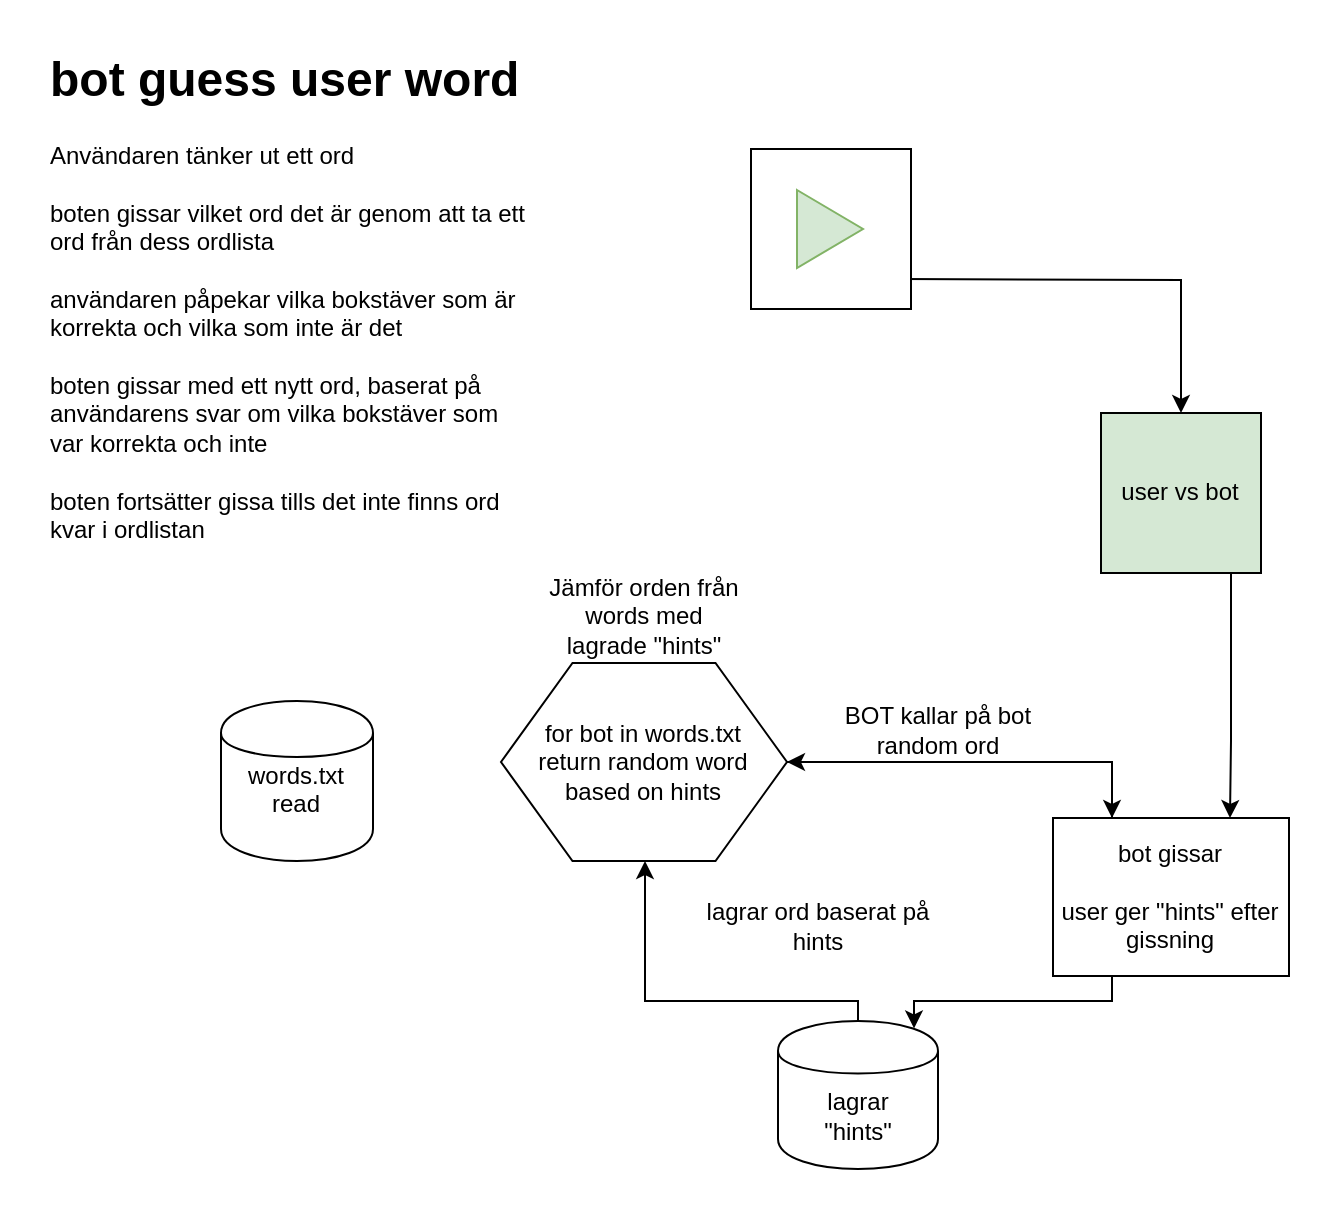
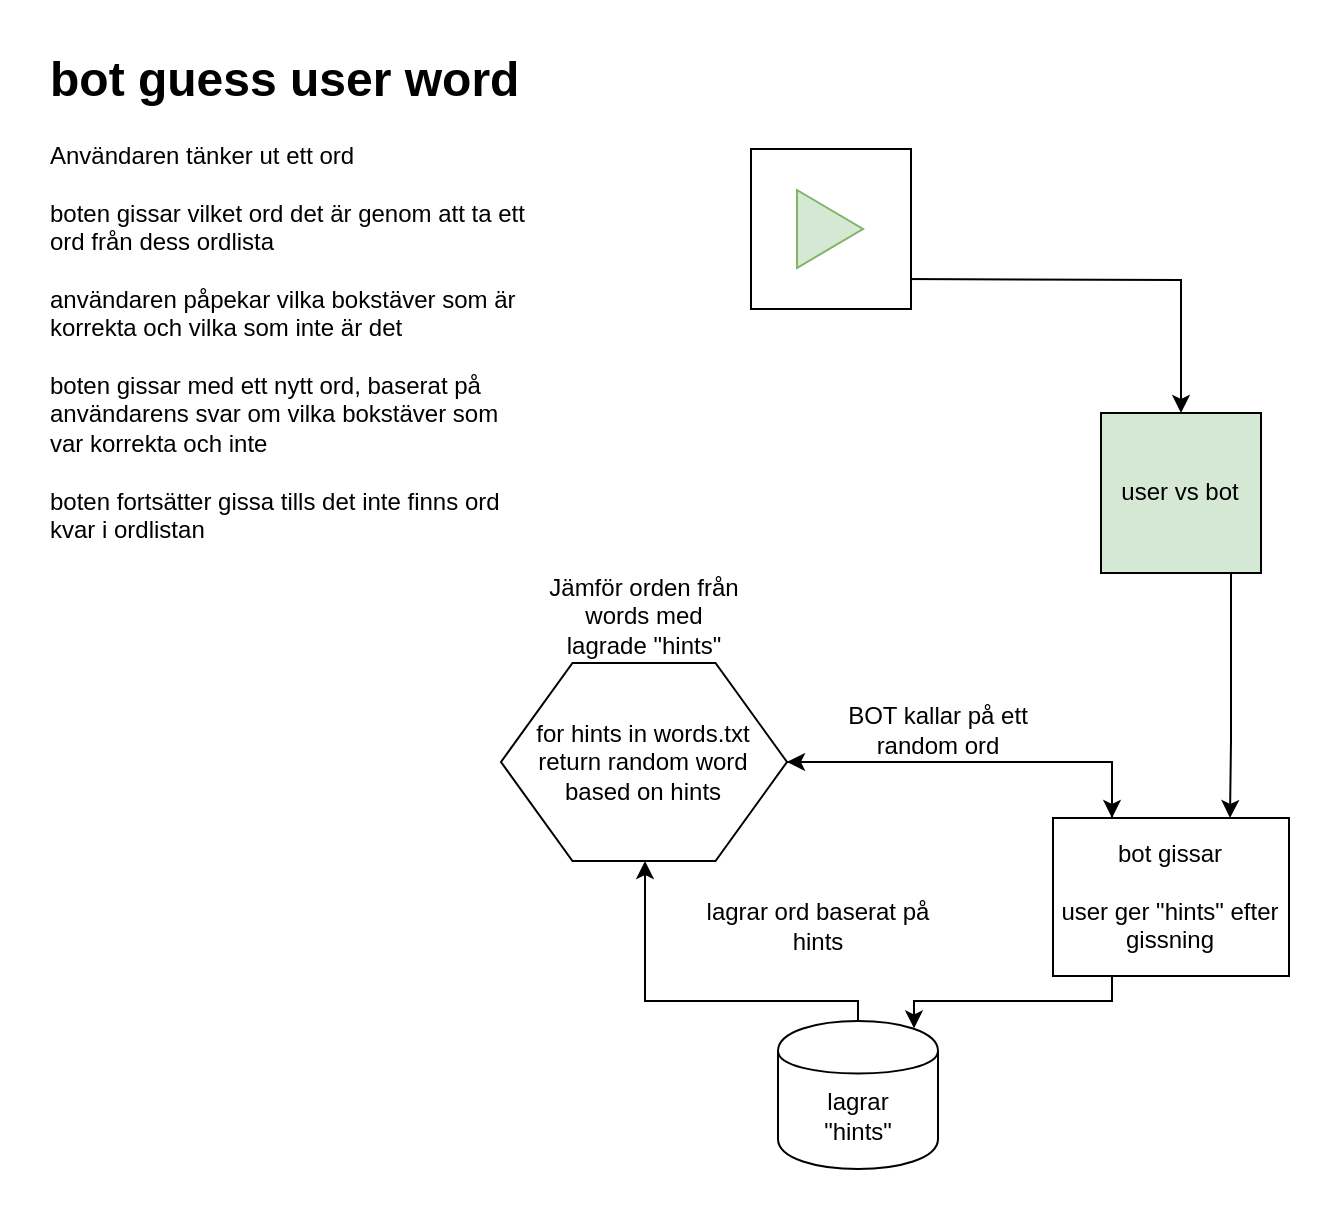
- <mxCell id="16" value="BOT kallar på bot random ord" style="text;html=1;strokeColor=none;fillColor=none;align=center;verticalAlign=middle;whiteSpace=wrap;rounded=0;" vertex="1" parent="1"><mxGeometry x="404" y="350" width="130" height="30" as="geometry" /></mxCell>
+ <mxCell id="16" value="BOT kallar på ett random ord" style="text;html=1;strokeColor=none;fillColor=none;align=center;verticalAlign=middle;whiteSpace=wrap;rounded=0;" vertex="1" parent="1"><mxGeometry x="404" y="350" width="130" height="30" as="geometry" /></mxCell>
- <mxCell id="11" value="for bot in words.txt&lt;br&gt;&lt;div&gt;return random word&lt;br&gt;based on hints&lt;br&gt;&lt;/div&gt;" style="shape=hexagon;perimeter=hexagonPerimeter2;whiteSpace=wrap;html=1;" vertex="1" parent="1"><mxGeometry x="250" y="331" width="143" height="99" as="geometry" /></mxCell>
+ <mxCell id="11" value="for hints in words.txt&lt;br&gt;&lt;div&gt;return random word&lt;br&gt;based on hints&lt;br&gt;&lt;/div&gt;" style="shape=hexagon;perimeter=hexagonPerimeter2;whiteSpace=wrap;html=1;" vertex="1" parent="1"><mxGeometry x="250" y="331" width="143" height="99" as="geometry" /></mxCell>
- <mxCell id="4" value="&lt;div&gt;words.txt&lt;br&gt;read&lt;/div&gt;&lt;div&gt;&lt;br&gt;&lt;/div&gt;" style="shape=cylinder;whiteSpace=wrap;html=1;boundedLbl=1;backgroundOutline=1;" parent="1" vertex="1"><mxGeometry x="110" y="350" width="76" height="80" as="geometry" /></mxCell>
